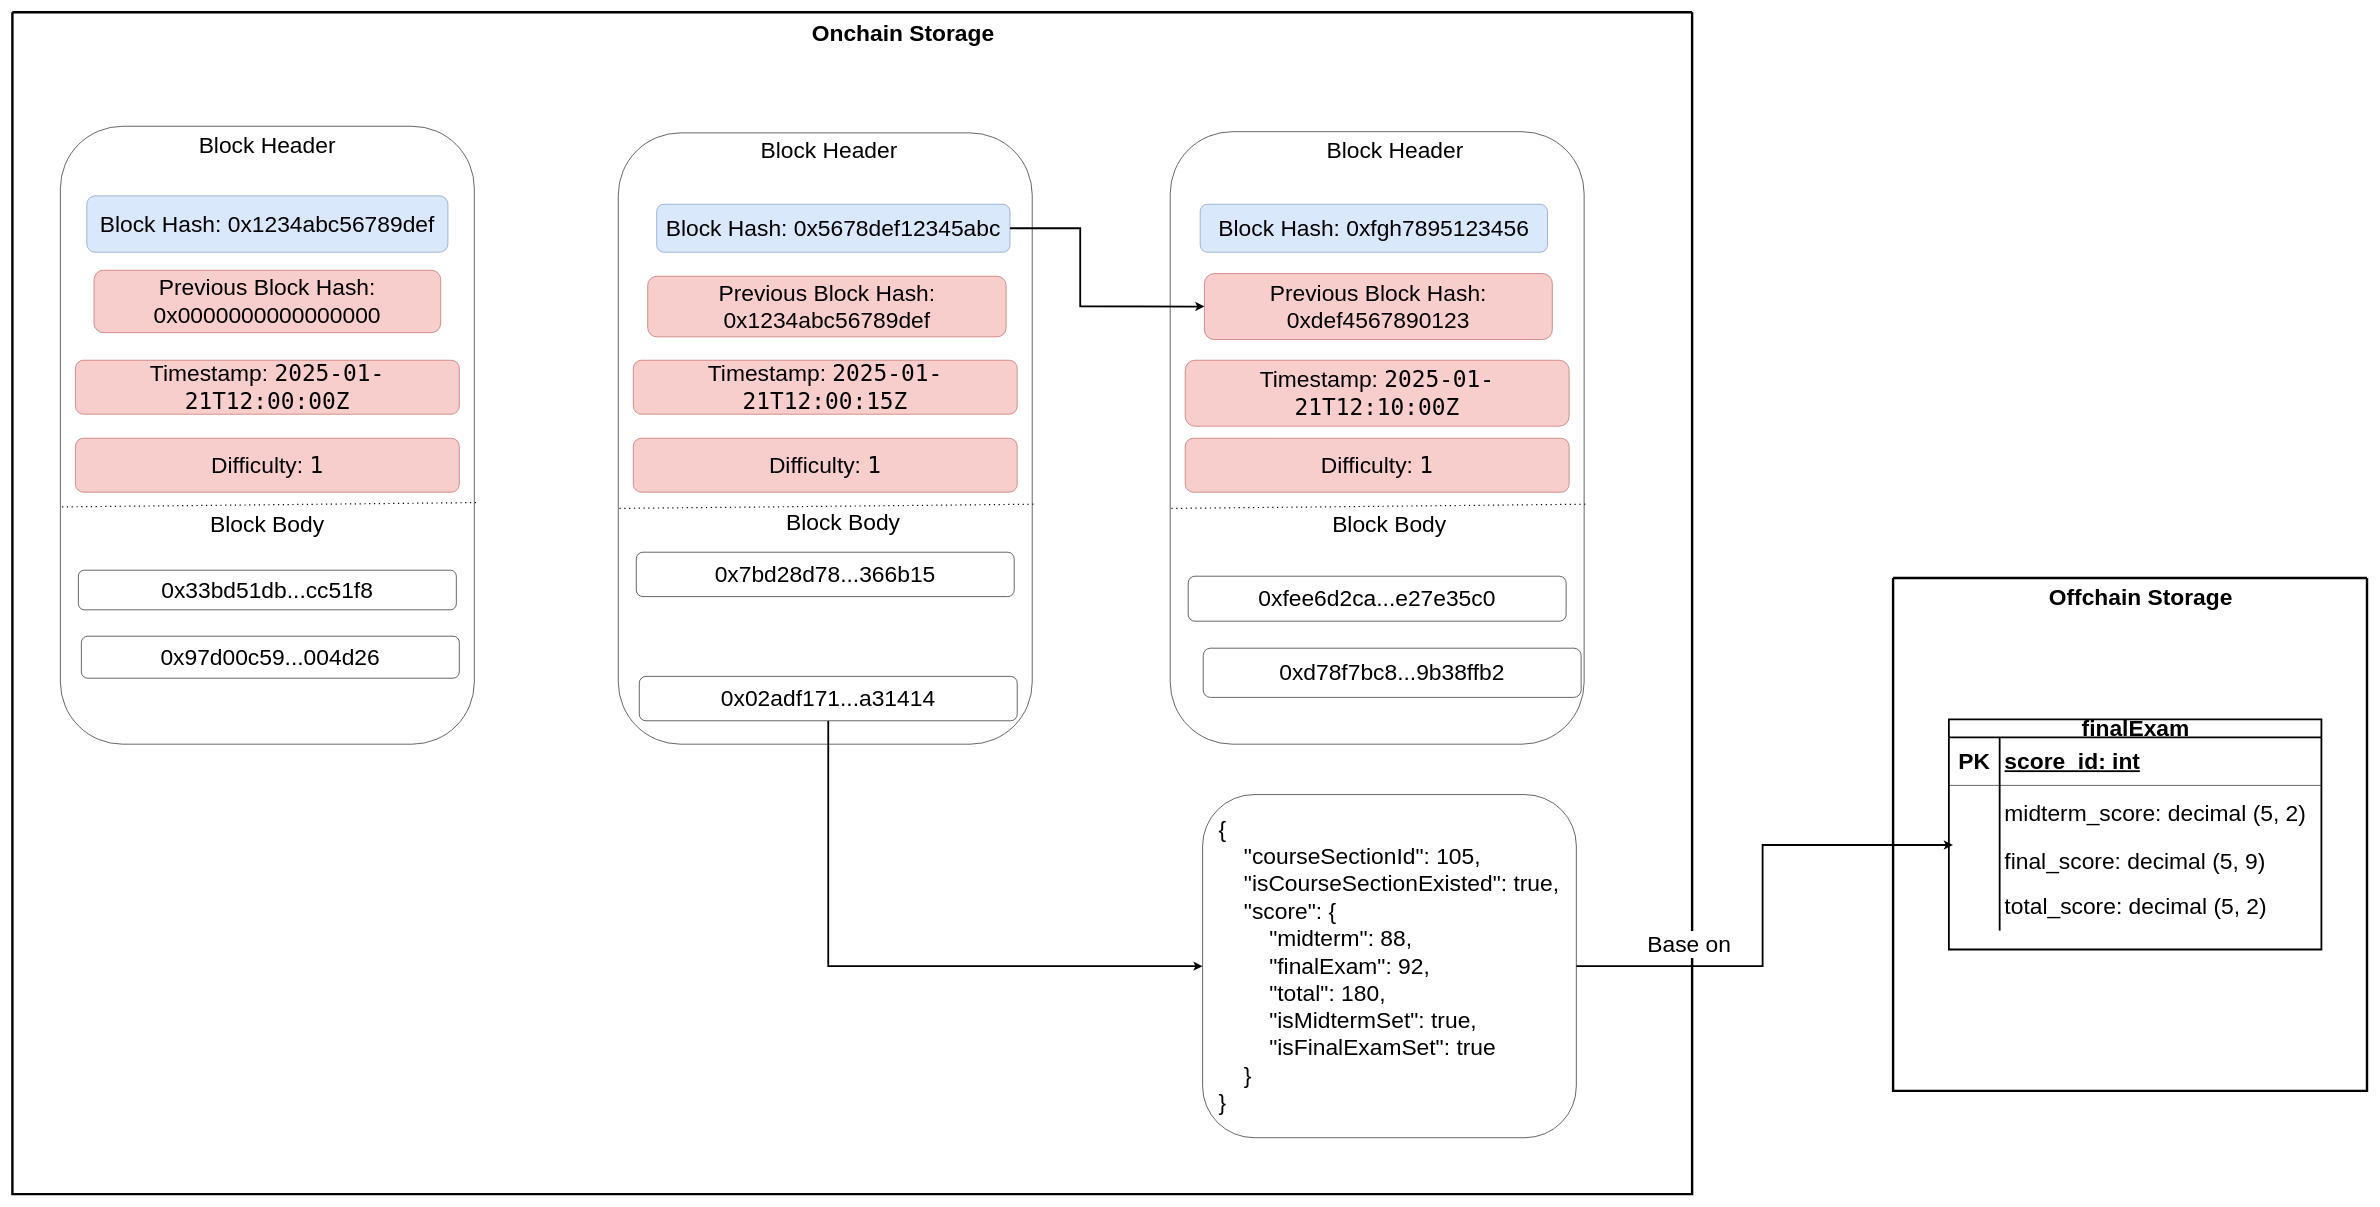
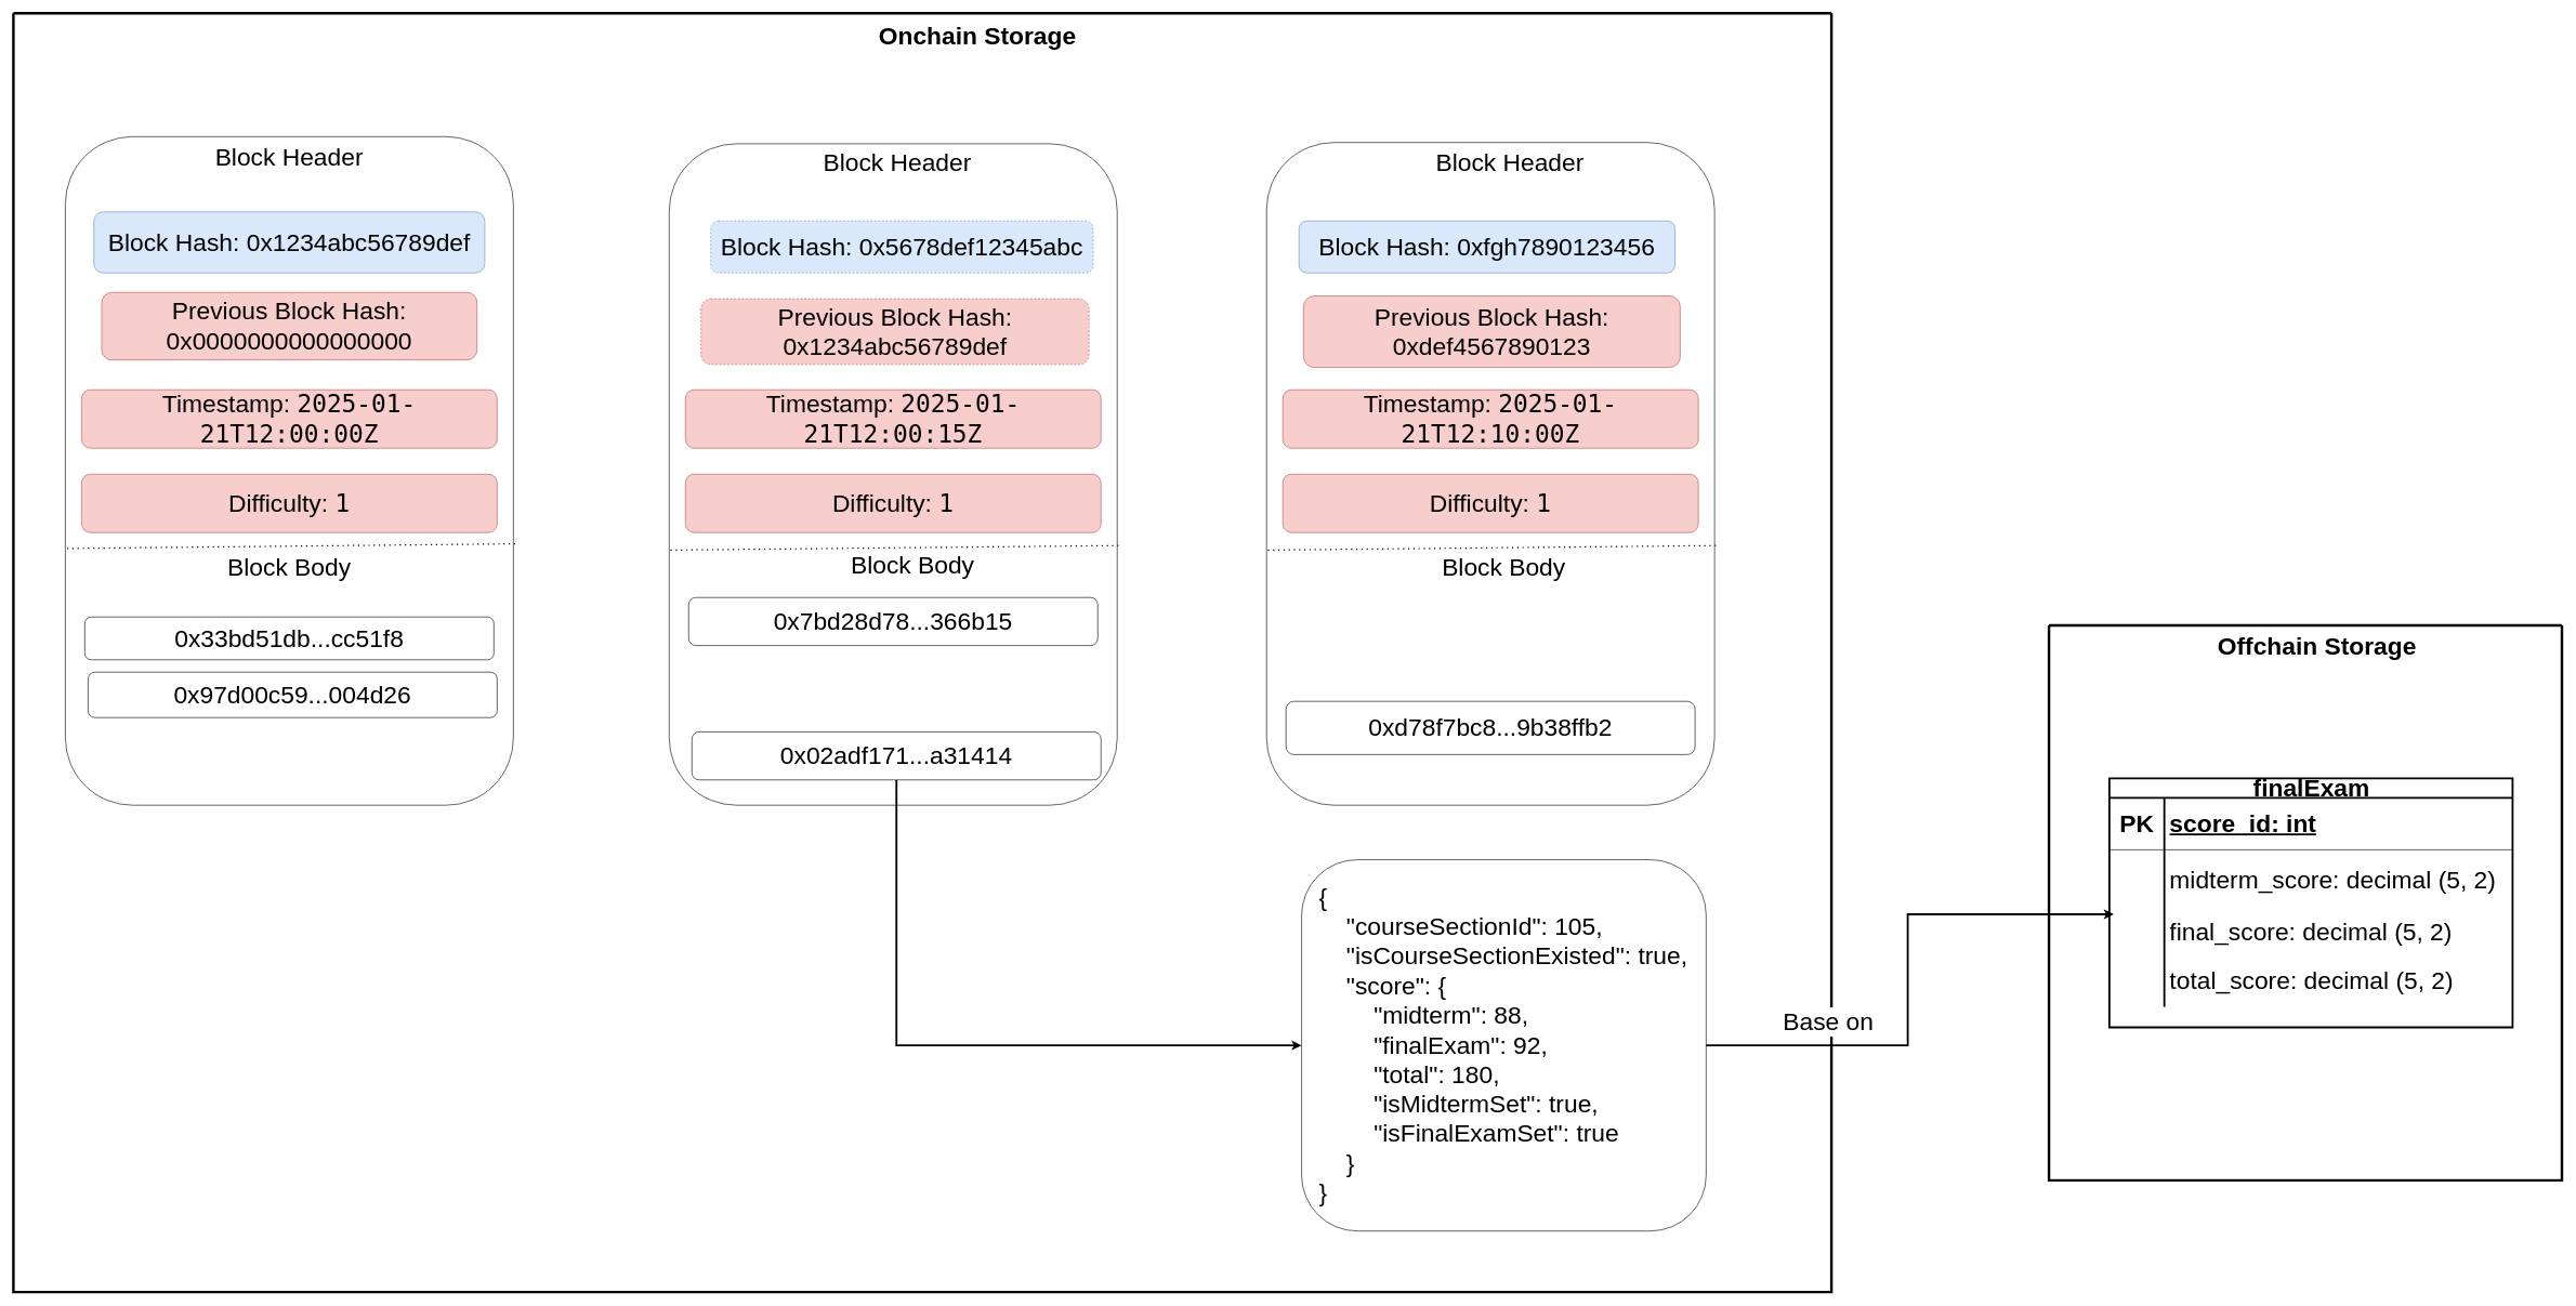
- <mxCell id="28" value="Block Hash: 0x5678def12345abc" style="rounded=1;whiteSpace=wrap;html=1;fontSize=38;fillColor=#dae8fc;strokeColor=#6c8ebf;" vertex="1" parent="23"><mxGeometry x="1074" y="320" width="589" height="80" as="geometry" /></mxCell>
+ <mxCell id="28" value="Block Hash: 0x5678def12345abc" style="rounded=1;whiteSpace=wrap;html=1;fontSize=38;fillColor=#dae8fc;strokeColor=#6c8ebf;dashed=1;" vertex="1" parent="23"><mxGeometry x="1074" y="320" width="589" height="80" as="geometry" /></mxCell>
- <mxCell id="17" value="Block Hash: 0xfgh7895123456" style="rounded=1;whiteSpace=wrap;html=1;fontSize=38;fillColor=#dae8fc;strokeColor=#6c8ebf;" vertex="1" parent="1"><mxGeometry x="2000" y="340" width="579" height="80" as="geometry" /></mxCell>
+ <mxCell id="17" value="Block Hash: 0xfgh7890123456" style="rounded=1;whiteSpace=wrap;html=1;fontSize=38;fillColor=#dae8fc;strokeColor=#6c8ebf;" vertex="1" parent="1"><mxGeometry x="2000" y="340" width="579" height="80" as="geometry" /></mxCell>
- <mxCell id="34" value="" style="endArrow=classic;html=1;rounded=0;exitX=1;exitY=0.5;exitDx=0;exitDy=0;entryX=0;entryY=0.5;entryDx=0;entryDy=0;strokeWidth=3;fontSize=38;" edge="1" parent="23" source="28" target="33"><mxGeometry width="50" height="50" relative="1" as="geometry"><mxPoint x="1590" y="730" as="sourcePoint" /><mxPoint x="1640" y="680" as="targetPoint" /><Array as="points"><mxPoint x="1780" y="360" /><mxPoint x="1780" y="490" /></Array></mxGeometry></mxCell>
- <mxCell id="32" value="Previous Block Hash: 0x1234abc56789def" style="rounded=1;whiteSpace=wrap;html=1;fontSize=38;fillColor=#f8cecc;strokeColor=#b85450;" vertex="1" parent="23"><mxGeometry x="1059" y="440" width="597.5" height="101" as="geometry" /></mxCell>
+ <mxCell id="32" value="Previous Block Hash: 0x1234abc56789def" style="rounded=1;whiteSpace=wrap;html=1;fontSize=38;fillColor=#f8cecc;strokeColor=#b85450;dashed=1;" vertex="1" parent="23"><mxGeometry x="1059" y="440" width="597.5" height="101" as="geometry" /></mxCell>
- <mxCell id="18" value="Timestamp: &lt;code&gt;2025-01-21T12:10:00Z&lt;/code&gt;" style="rounded=1;whiteSpace=wrap;html=1;fontSize=38;fillColor=#f8cecc;strokeColor=#b85450;" vertex="1" parent="1"><mxGeometry x="1975" y="600" width="640" height="110" as="geometry" /></mxCell>
+ <mxCell id="18" value="Timestamp: &lt;code&gt;2025-01-21T12:10:00Z&lt;/code&gt;" style="rounded=1;whiteSpace=wrap;html=1;fontSize=38;fillColor=#f8cecc;strokeColor=#b85450;" vertex="1" parent="1"><mxGeometry x="1975" y="600" width="640" height="90" as="geometry" /></mxCell>
- <mxCell id="20" value="&lt;font&gt;0xfee6d2ca...e27e35c0&lt;/font&gt;" style="rounded=1;whiteSpace=wrap;html=1;fontSize=38;" vertex="1" parent="1"><mxGeometry x="1980" y="960" width="630" height="75" as="geometry" /></mxCell>
- <mxCell id="7" value="&lt;font&gt;0x97d00c59...004d26&lt;/font&gt;" style="rounded=1;whiteSpace=wrap;html=1;fontSize=38;" vertex="1" parent="1"><mxGeometry x="135" y="1060" width="630" height="70" as="geometry" /></mxCell>
+ <mxCell id="7" value="&lt;font&gt;0x97d00c59...004d26&lt;/font&gt;" style="rounded=1;whiteSpace=wrap;html=1;fontSize=38;" vertex="1" parent="1"><mxGeometry x="135" y="1035" width="630" height="70" as="geometry" /></mxCell>
- <mxCell id="21" value="&lt;font&gt;0xd78f7bc8...9b38ffb2&lt;/font&gt;" style="rounded=1;whiteSpace=wrap;html=1;fontSize=38;" vertex="1" parent="1"><mxGeometry x="2005" y="1080" width="630" height="82" as="geometry" /></mxCell>
+ <mxCell id="21" value="&lt;font&gt;0xd78f7bc8...9b38ffb2&lt;/font&gt;" style="rounded=1;whiteSpace=wrap;html=1;fontSize=38;" vertex="1" parent="1"><mxGeometry x="1980" y="1080" width="630" height="82" as="geometry" /></mxCell>
- <mxCell id="48" value="final_score: decimal (5, 9)" style="shape=partialRectangle;connectable=0;fillColor=none;top=0;left=0;bottom=0;right=0;align=left;spacingLeft=6;overflow=hidden;whiteSpace=wrap;html=1;fontSize=38;" vertex="1" parent="46"><mxGeometry x="84.667" width="536.333" height="70" as="geometry"><mxRectangle width="536.333" height="70" as="alternateBounds" /></mxGeometry></mxCell>
+ <mxCell id="48" value="final_score: decimal (5, 2)" style="shape=partialRectangle;connectable=0;fillColor=none;top=0;left=0;bottom=0;right=0;align=left;spacingLeft=6;overflow=hidden;whiteSpace=wrap;html=1;fontSize=38;" vertex="1" parent="46"><mxGeometry x="84.667" width="536.333" height="70" as="geometry"><mxRectangle width="536.333" height="70" as="alternateBounds" /></mxGeometry></mxCell>
